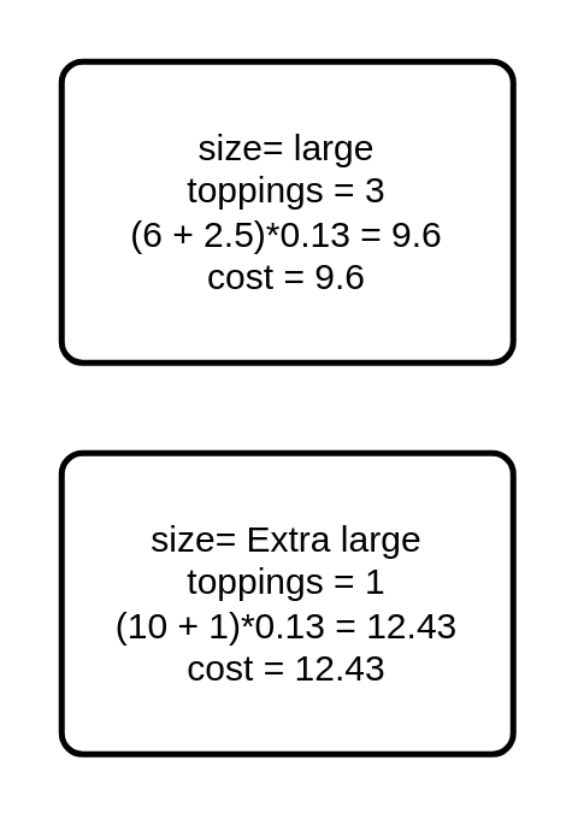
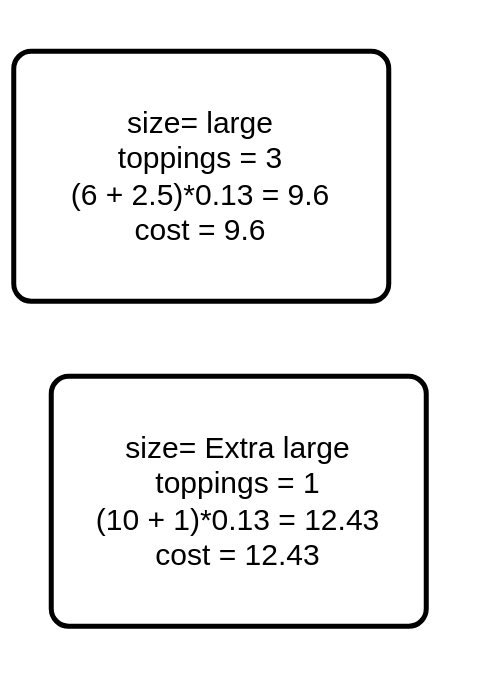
- <mxCell id="2" value="&lt;font color=&quot;#000000&quot;&gt;size= large&lt;br&gt;toppings = 3&lt;br&gt;(6 + 2.5)*0.13 = 9.6&lt;br&gt;cost = 9.6&lt;br&gt;&lt;/font&gt;" style="rounded=1;whiteSpace=wrap;html=1;absoluteArcSize=1;arcSize=14;strokeWidth=2;" vertex="1" parent="1"><mxGeometry x="20" y="20" width="150" height="100" as="geometry" /></mxCell>
+ <mxCell id="2" value="&lt;font color=&quot;#000000&quot;&gt;size= large&lt;br&gt;toppings = 3&lt;br&gt;(6 + 2.5)*0.13 = 9.6&lt;br&gt;cost = 9.6&lt;br&gt;&lt;/font&gt;" style="rounded=1;whiteSpace=wrap;html=1;absoluteArcSize=1;arcSize=14;strokeWidth=2;" vertex="1" parent="1"><mxGeometry x="5" y="20" width="150" height="100" as="geometry" /></mxCell>
